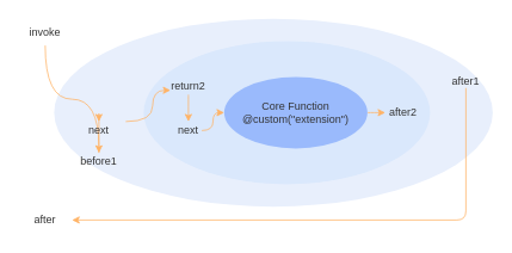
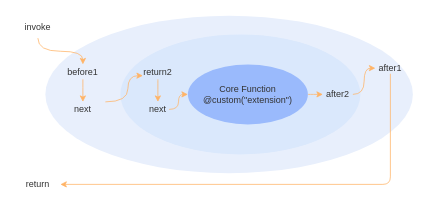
+ <mxCell id="12" style="edgeStyle=orthogonalEdgeStyle;curved=1;html=1;entryX=0;entryY=0.5;entryDx=0;entryDy=0;strokeColor=#FFB366;" edge="1" parent="1" source="13" target="9"><mxGeometry relative="1" as="geometry" /></mxCell>
- <mxCell id="7" value="before1" style="text;html=1;strokeColor=none;fillColor=none;align=center;verticalAlign=middle;whiteSpace=wrap;rounded=0;fontColor=#333;" vertex="1" parent="1"><mxGeometry x="80" y="170" width="60" height="20" as="geometry" /></mxCell>
+ <mxCell id="7" value="before1" style="text;html=1;strokeColor=none;fillColor=none;align=center;verticalAlign=middle;whiteSpace=wrap;rounded=0;fontColor=#333;" vertex="1" parent="1"><mxGeometry x="80" y="85" width="60" height="20" as="geometry" /></mxCell>
- <mxCell id="20" value="after" style="text;html=1;strokeColor=none;fillColor=none;align=center;verticalAlign=middle;whiteSpace=wrap;rounded=0;fontColor=#333;" vertex="1" parent="1"><mxGeometry x="20" y="230" width="60" height="30" as="geometry" /></mxCell>
+ <mxCell id="20" value="return" style="text;html=1;strokeColor=none;fillColor=none;align=center;verticalAlign=middle;whiteSpace=wrap;rounded=0;fontColor=#333;" vertex="1" parent="1"><mxGeometry x="20" y="230" width="60" height="30" as="geometry" /></mxCell>
